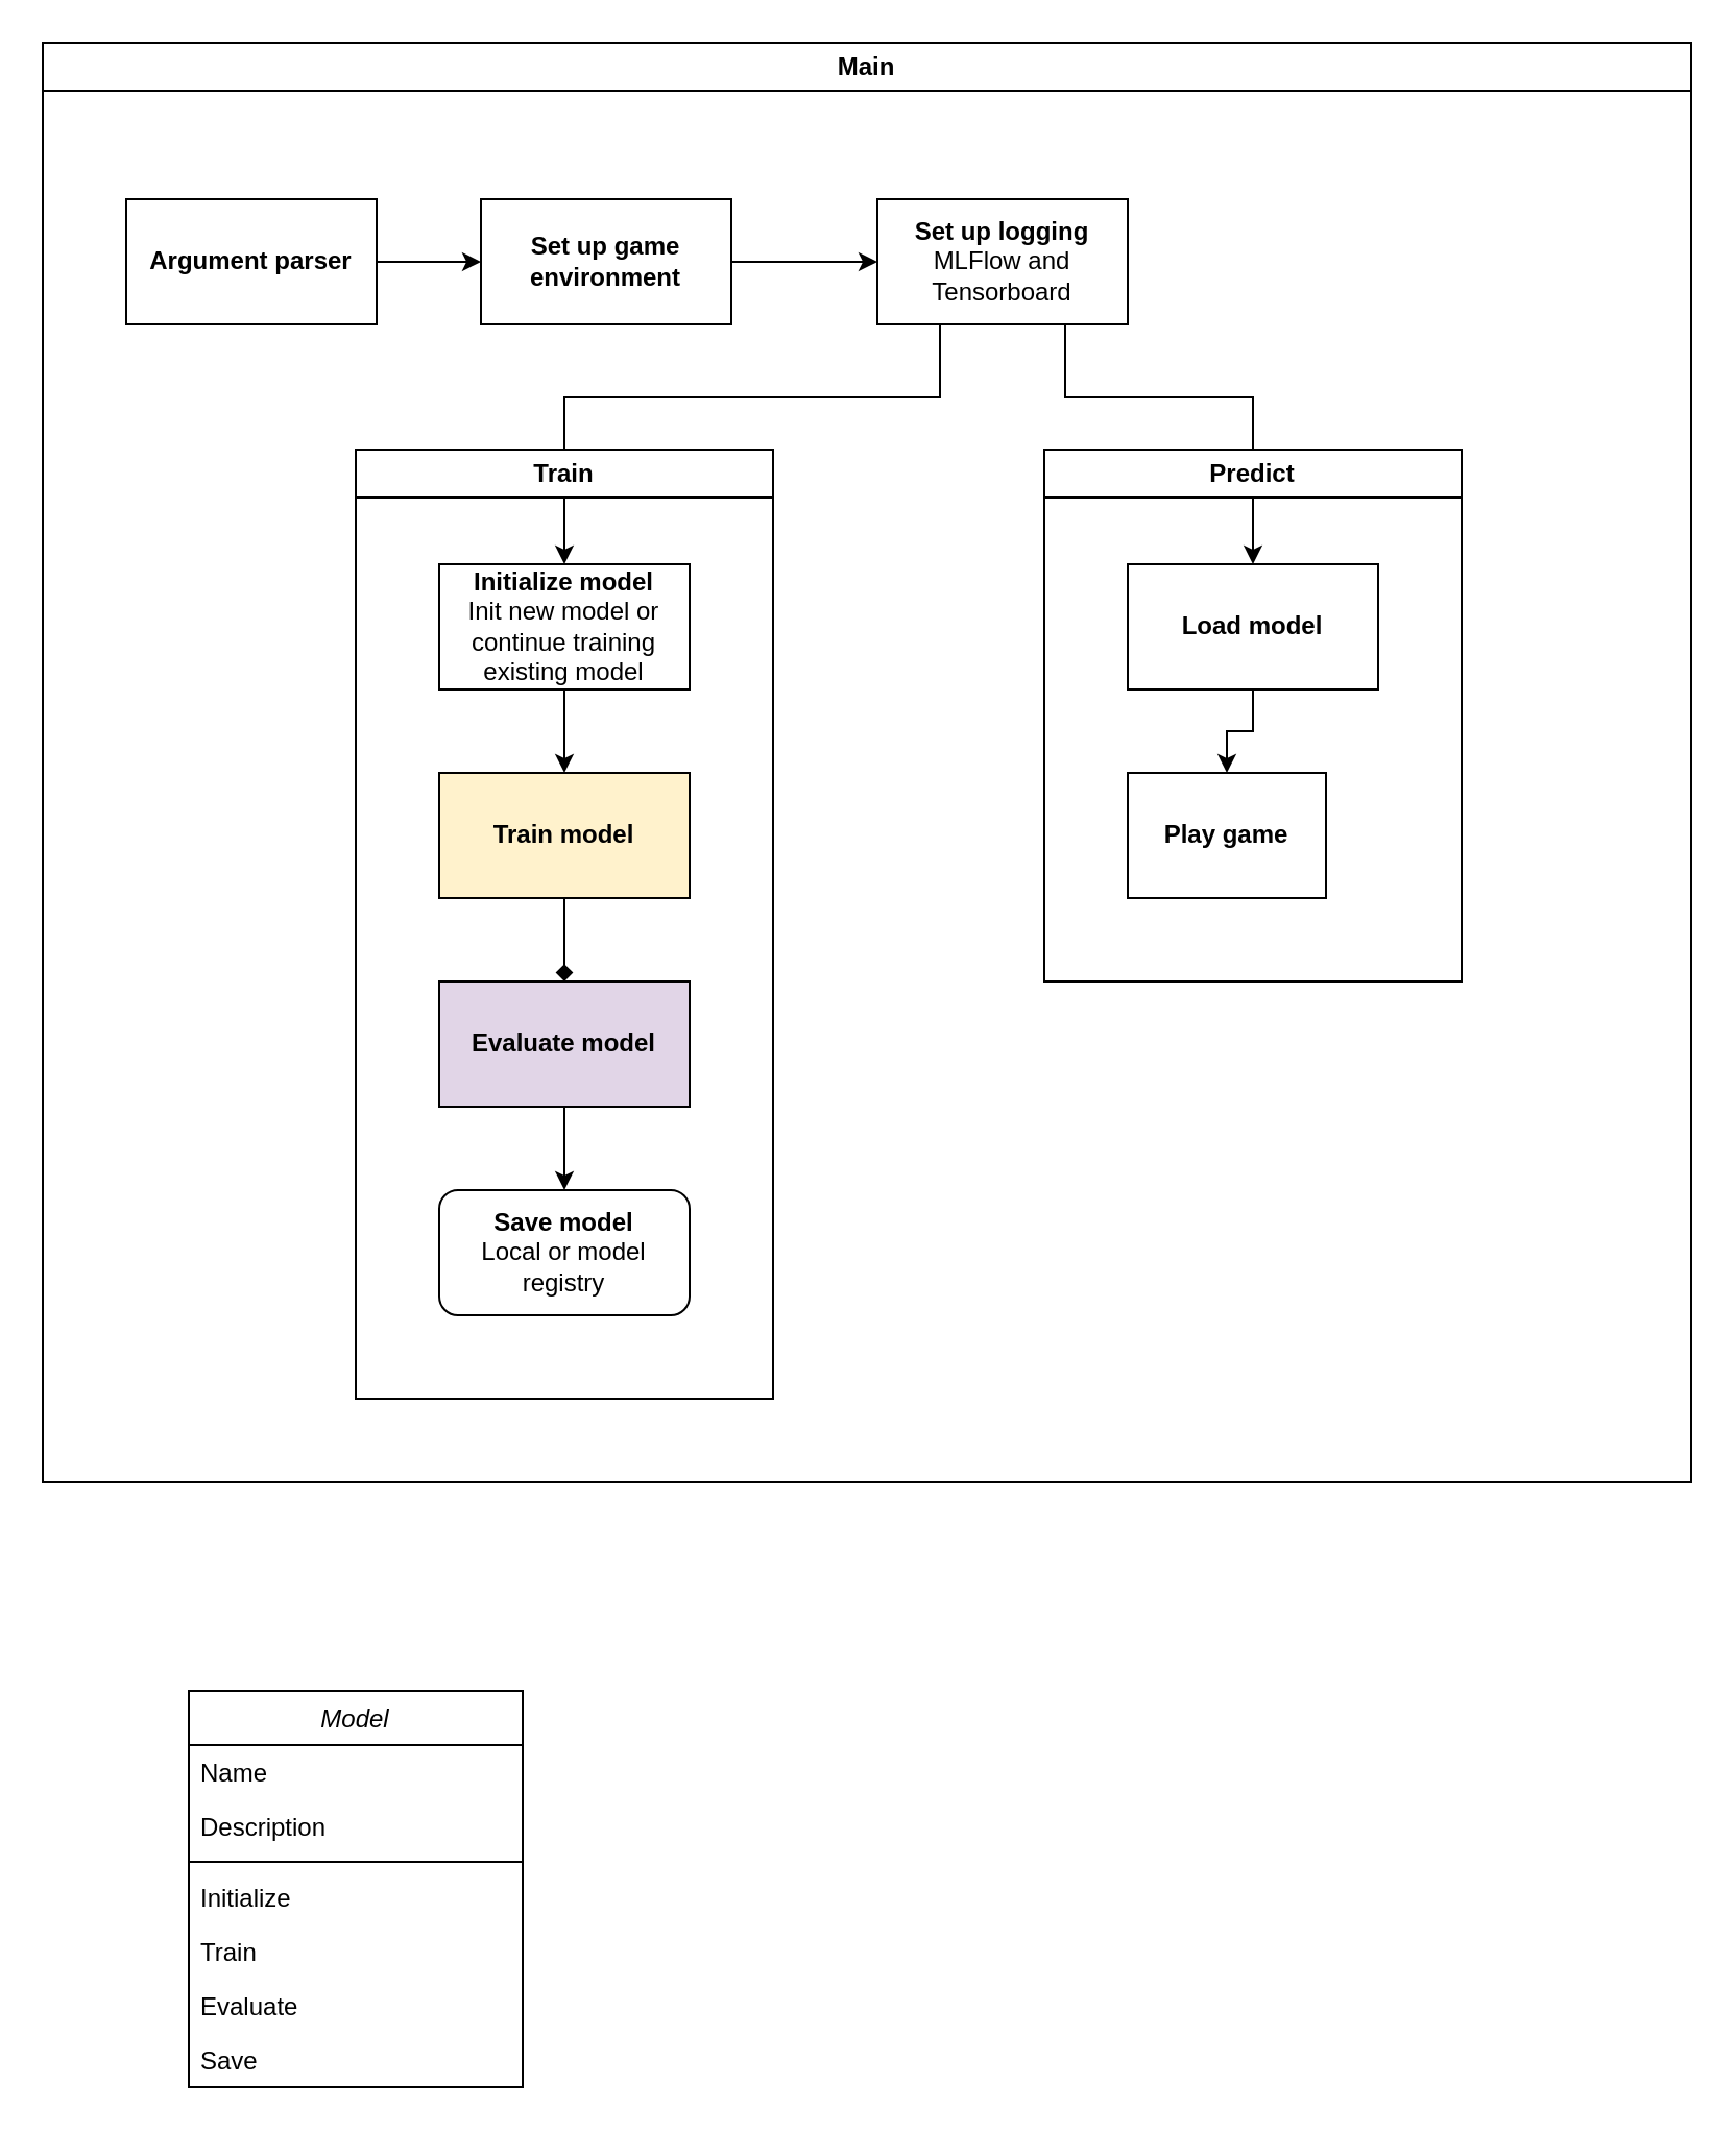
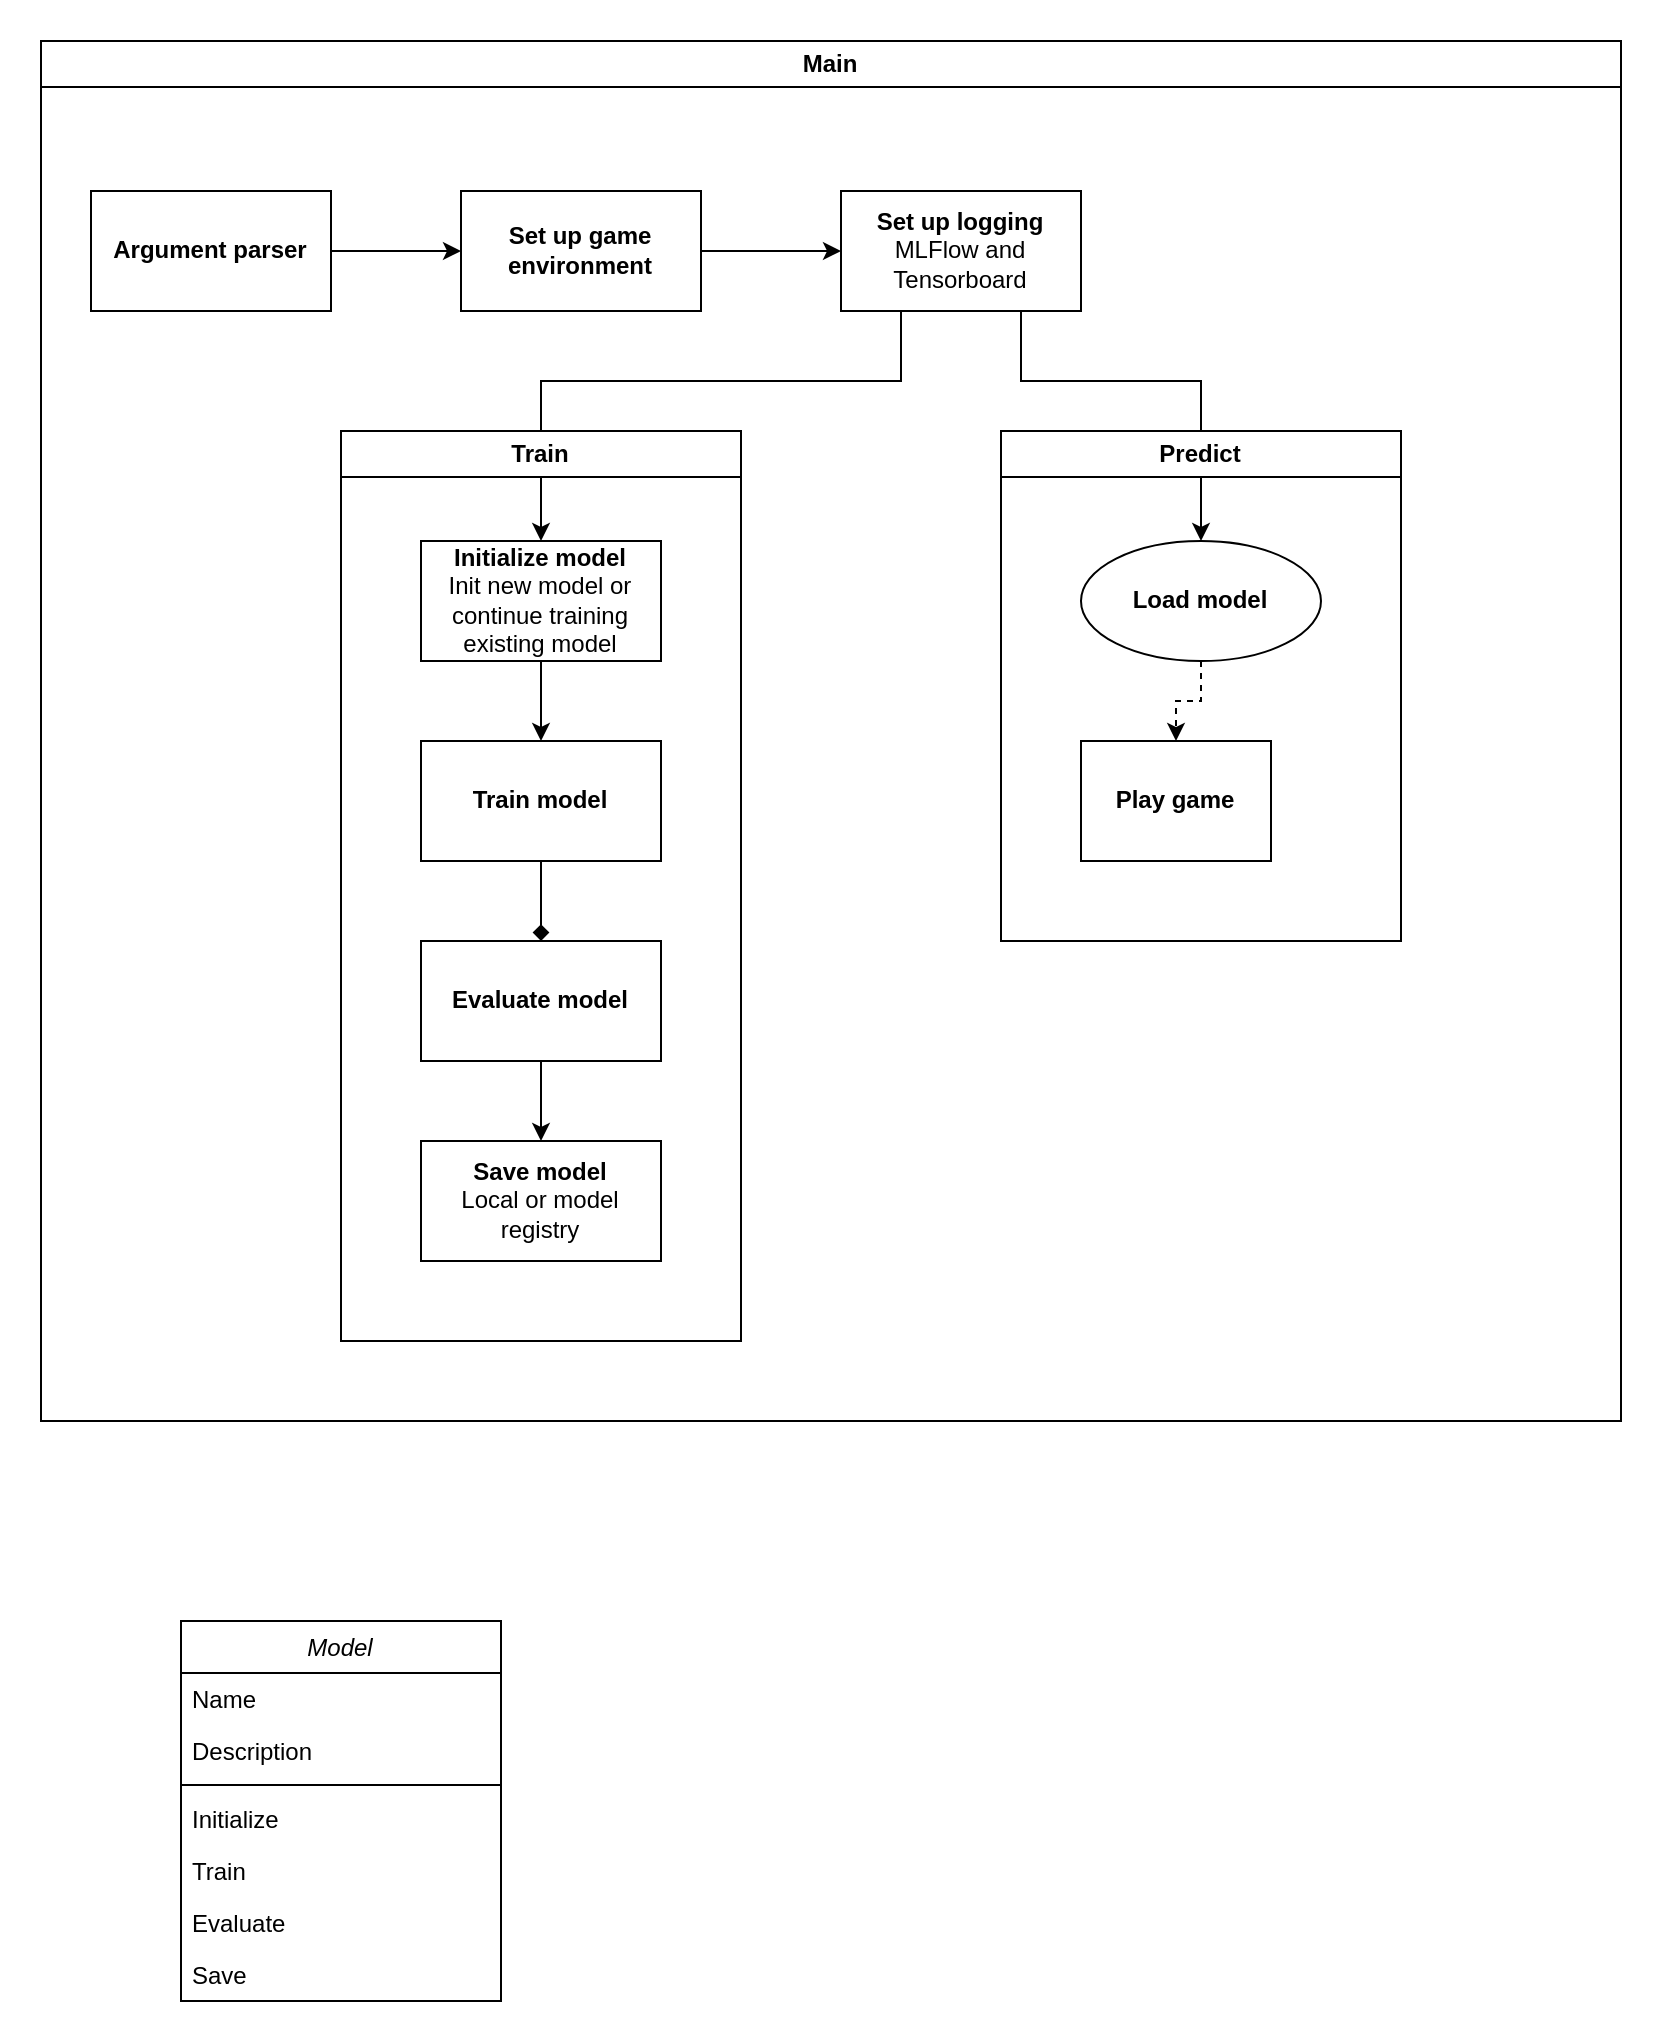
- <mxCell id="11" value="&lt;b&gt;Argument parser&lt;/b&gt;" style="rounded=0;whiteSpace=wrap;html=1;fillColor=default;" vertex="1" parent="10"><mxGeometry x="40" y="75" width="120" height="60" as="geometry" /></mxCell>
+ <mxCell id="11" value="&lt;b&gt;Argument parser&lt;/b&gt;" style="rounded=0;whiteSpace=wrap;html=1;fillColor=default;" vertex="1" parent="10"><mxGeometry x="25" y="75" width="120" height="60" as="geometry" /></mxCell>
- <mxCell id="28" value="&lt;b&gt;Load model&lt;/b&gt;" style="rounded=0;whiteSpace=wrap;html=1;fillColor=default;" vertex="1" parent="26"><mxGeometry x="40" y="55" width="120" height="60" as="geometry" /></mxCell>
+ <mxCell id="28" value="&lt;b&gt;Load model&lt;/b&gt;" style="ellipse;whiteSpace=wrap;html=1;fillColor=default;" vertex="1" parent="26"><mxGeometry x="40" y="55" width="120" height="60" as="geometry" /></mxCell>
- <mxCell id="27" value="" style="edgeStyle=orthogonalEdgeStyle;rounded=0;orthogonalLoop=1;jettySize=auto;html=1;" edge="1" parent="26" source="28" target="29"><mxGeometry relative="1" as="geometry" /></mxCell>
+ <mxCell id="27" value="" style="edgeStyle=orthogonalEdgeStyle;rounded=0;orthogonalLoop=1;jettySize=auto;html=1;dashed=1;" edge="1" parent="26" source="28" target="29"><mxGeometry relative="1" as="geometry" /></mxCell>
- <mxCell id="22" value="&lt;b&gt;Train model&lt;/b&gt;" style="whiteSpace=wrap;html=1;rounded=0;fillColor=#fff2cc;" vertex="1" parent="18"><mxGeometry x="40" y="155" width="120" height="60" as="geometry" /></mxCell>
+ <mxCell id="22" value="&lt;b&gt;Train model&lt;/b&gt;" style="whiteSpace=wrap;html=1;rounded=0;" vertex="1" parent="18"><mxGeometry x="40" y="155" width="120" height="60" as="geometry" /></mxCell>
- <mxCell id="24" value="&lt;b&gt;Evaluate model&lt;/b&gt;" style="whiteSpace=wrap;html=1;rounded=0;fillColor=#e1d5e7;" vertex="1" parent="18"><mxGeometry x="40" y="255" width="120" height="60" as="geometry" /></mxCell>
+ <mxCell id="24" value="&lt;b&gt;Evaluate model&lt;/b&gt;" style="whiteSpace=wrap;html=1;rounded=0;" vertex="1" parent="18"><mxGeometry x="40" y="255" width="120" height="60" as="geometry" /></mxCell>
- <mxCell id="25" value="&lt;b&gt;Save model&lt;/b&gt;&lt;br&gt;Local or model registry" style="whiteSpace=wrap;html=1;rounded=1;" vertex="1" parent="18"><mxGeometry x="40" y="355" width="120" height="60" as="geometry" /></mxCell>
+ <mxCell id="25" value="&lt;b&gt;Save model&lt;/b&gt;&lt;br&gt;Local or model registry" style="whiteSpace=wrap;html=1;rounded=0;" vertex="1" parent="18"><mxGeometry x="40" y="355" width="120" height="60" as="geometry" /></mxCell>
